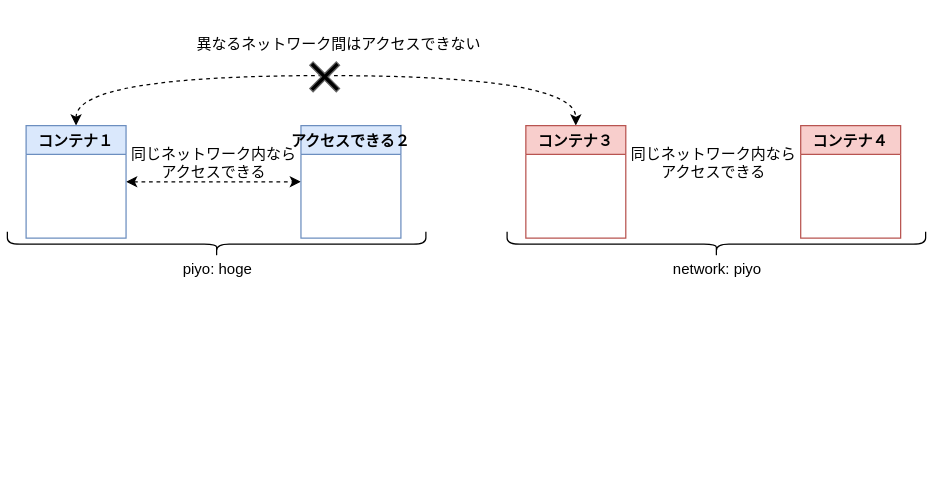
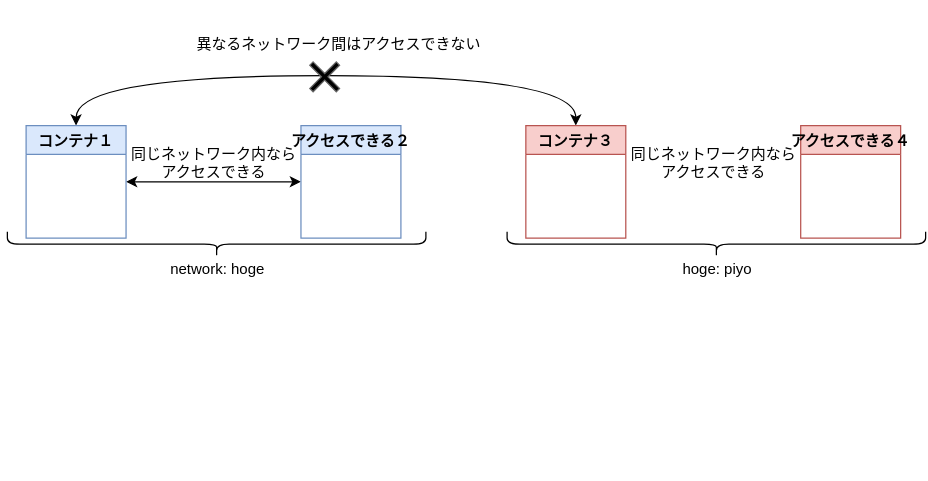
- <mxCell id="5" style="edgeStyle=orthogonalEdgeStyle;rounded=0;orthogonalLoop=1;jettySize=auto;html=1;exitX=0.5;exitY=0;exitDx=0;exitDy=0;entryX=0.5;entryY=0;entryDx=0;entryDy=0;startArrow=classic;startFill=1;curved=1;dashed=1;" edge="1" parent="1" source="6" target="11"><mxGeometry relative="1" as="geometry"><Array as="points"><mxPoint x="60" y="60" /><mxPoint x="460" y="60" /></Array></mxGeometry></mxCell>
+ <mxCell id="5" style="edgeStyle=orthogonalEdgeStyle;rounded=0;orthogonalLoop=1;jettySize=auto;html=1;exitX=0.5;exitY=0;exitDx=0;exitDy=0;entryX=0.5;entryY=0;entryDx=0;entryDy=0;startArrow=classic;startFill=1;curved=1;" edge="1" parent="1" source="6" target="11"><mxGeometry relative="1" as="geometry"><Array as="points"><mxPoint x="60" y="60" /><mxPoint x="460" y="60" /></Array></mxGeometry></mxCell>
- <mxCell id="12" value="コンテナ４" style="swimlane;fillColor=#f8cecc;strokeColor=#b85450;" vertex="1" parent="1"><mxGeometry x="640" y="100" width="80" height="90" as="geometry" /></mxCell>
+ <mxCell id="12" value="アクセスできる４" style="swimlane;fillColor=#f8cecc;strokeColor=#b85450;" vertex="1" parent="1"><mxGeometry x="640" y="100" width="80" height="90" as="geometry" /></mxCell>
- <mxCell id="4" style="edgeStyle=orthogonalEdgeStyle;rounded=0;orthogonalLoop=1;jettySize=auto;html=1;exitX=1;exitY=0.5;exitDx=0;exitDy=0;entryX=0;entryY=0.5;entryDx=0;entryDy=0;startArrow=classic;startFill=1;dashed=1;" edge="1" parent="1" source="6" target="7"><mxGeometry relative="1" as="geometry" /></mxCell>
+ <mxCell id="4" style="edgeStyle=orthogonalEdgeStyle;rounded=0;orthogonalLoop=1;jettySize=auto;html=1;exitX=1;exitY=0.5;exitDx=0;exitDy=0;entryX=0;entryY=0.5;entryDx=0;entryDy=0;startArrow=classic;startFill=1;" edge="1" parent="1" source="6" target="7"><mxGeometry relative="1" as="geometry" /></mxCell>
- <mxCell id="3" value="piyo: hoge" style="text;html=1;align=center;verticalAlign=middle;resizable=0;points=[];autosize=1;strokeColor=none;fillColor=none;" vertex="1" parent="1"><mxGeometry x="122.5" y="200" width="100" height="30" as="geometry" /></mxCell>
+ <mxCell id="3" value="network: hoge" style="text;html=1;align=center;verticalAlign=middle;resizable=0;points=[];autosize=1;strokeColor=none;fillColor=none;" vertex="1" parent="1"><mxGeometry x="122.5" y="200" width="100" height="30" as="geometry" /></mxCell>
- <mxCell id="10" value="network: piyo" style="text;html=1;align=center;verticalAlign=middle;resizable=0;points=[];autosize=1;strokeColor=none;fillColor=none;" vertex="1" parent="1"><mxGeometry x="527.5" y="200" width="90" height="30" as="geometry" /></mxCell>
+ <mxCell id="10" value="hoge: piyo" style="text;html=1;align=center;verticalAlign=middle;resizable=0;points=[];autosize=1;strokeColor=none;fillColor=none;" vertex="1" parent="1"><mxGeometry x="527.5" y="200" width="90" height="30" as="geometry" /></mxCell>
